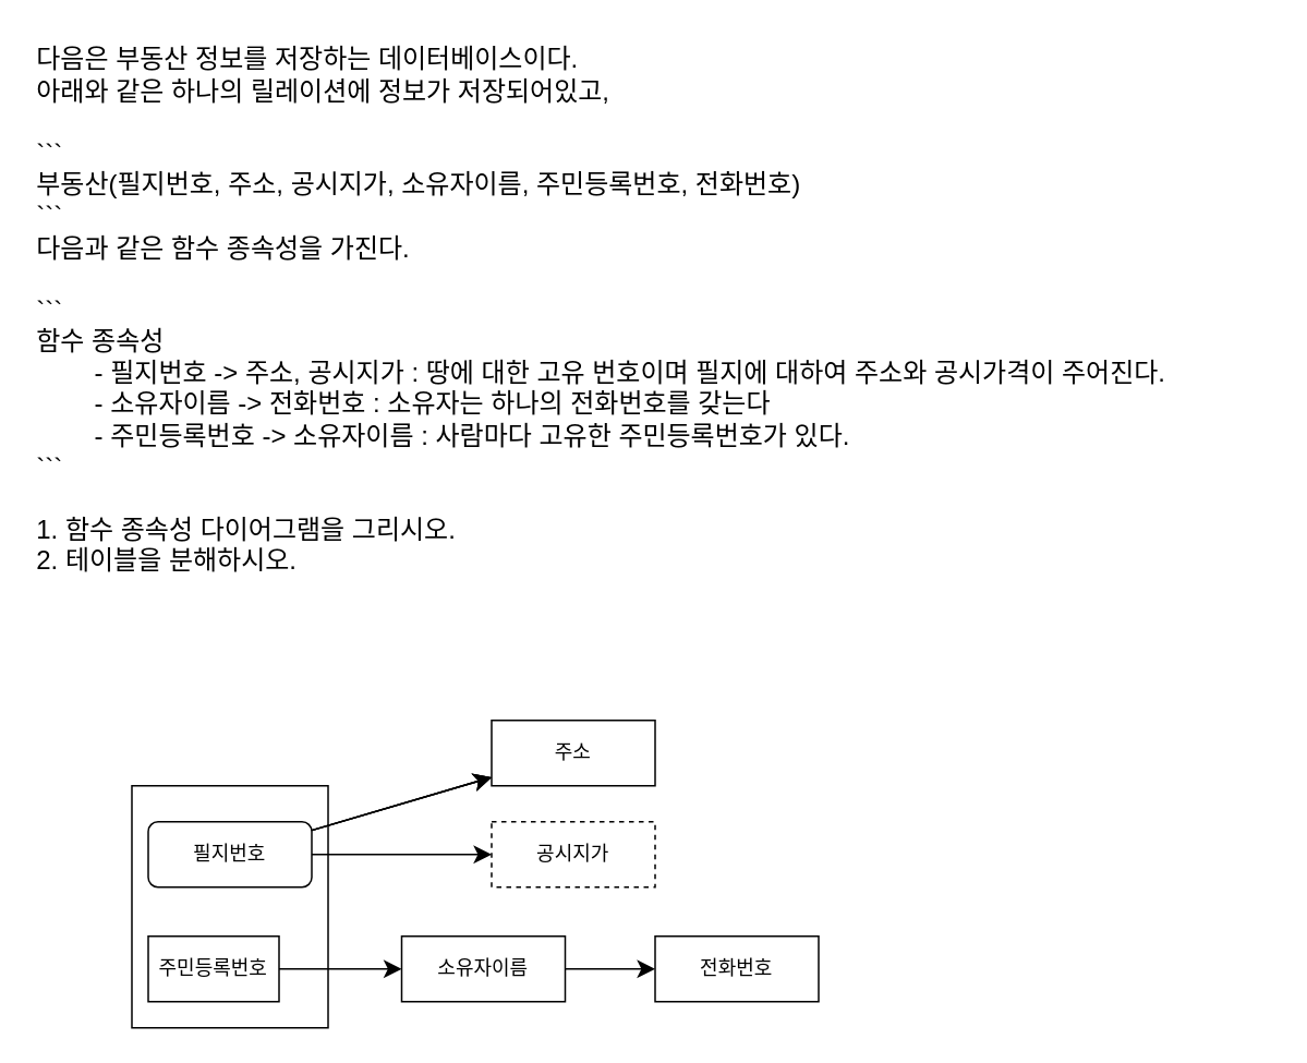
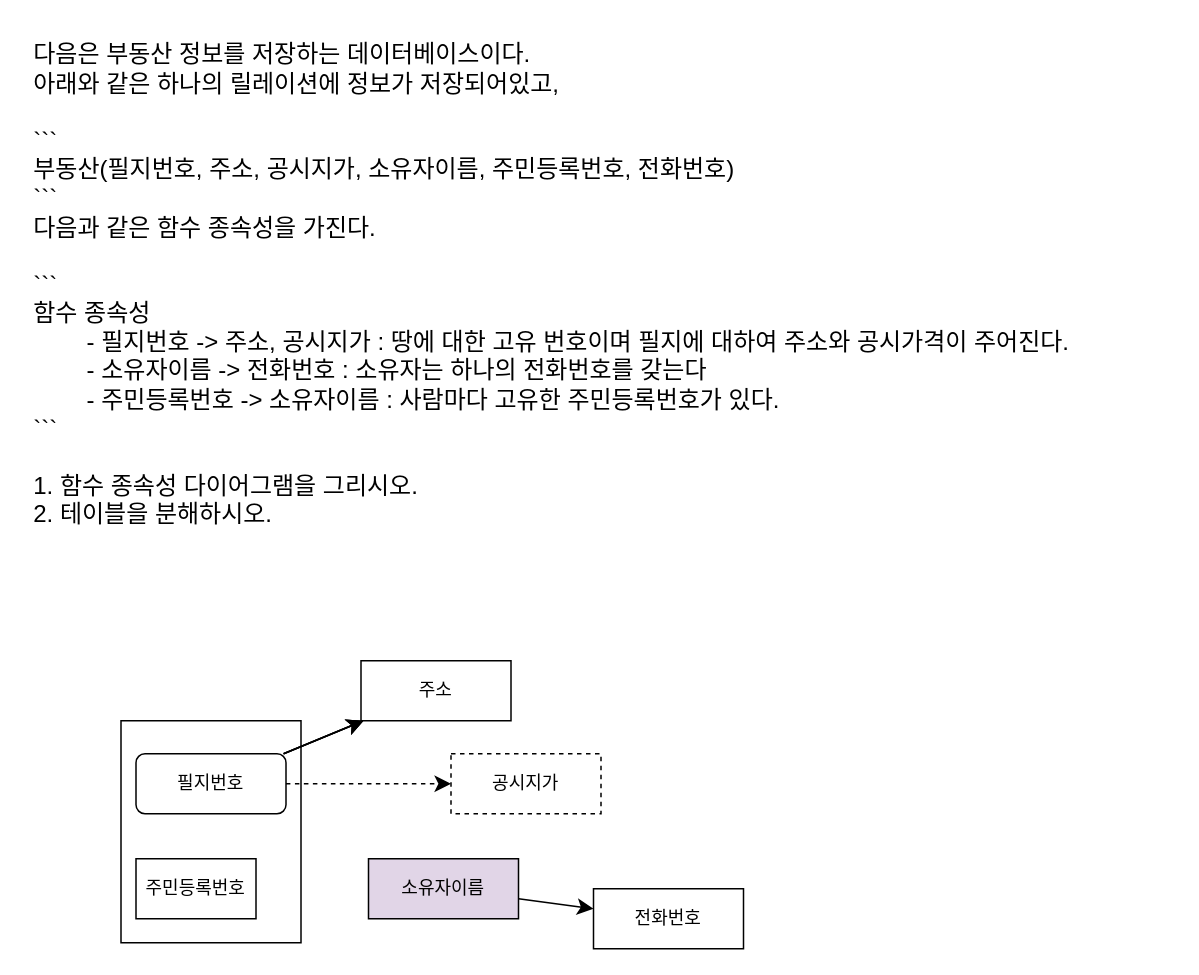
- <mxCell id="13" value="주소" style="whiteSpace=wrap;html=1;align=center;" vertex="1" parent="1"><mxGeometry x="300" y="440" width="100" height="40" as="geometry" /></mxCell>
+ <mxCell id="13" value="주소" style="whiteSpace=wrap;html=1;align=center;" vertex="1" parent="1"><mxGeometry x="240" y="440" width="100" height="40" as="geometry" /></mxCell>
- <mxCell id="11" value="" style="edgeStyle=none;curved=1;rounded=0;orthogonalLoop=1;jettySize=auto;html=1;fontSize=12;startSize=8;endSize=8;" edge="1" parent="1" source="12" target="14"><mxGeometry relative="1" as="geometry" /></mxCell>
+ <mxCell id="11" value="" style="edgeStyle=none;curved=1;rounded=0;orthogonalLoop=1;jettySize=auto;html=1;fontSize=12;startSize=8;endSize=8;dashed=1;" edge="1" parent="1" source="12" target="14"><mxGeometry relative="1" as="geometry" /></mxCell>
- <mxCell id="6" value="" style="edgeStyle=none;curved=1;rounded=0;orthogonalLoop=1;jettySize=auto;html=1;fontSize=12;startSize=8;endSize=8;" edge="1" parent="1" source="7" target="5"><mxGeometry relative="1" as="geometry" /></mxCell>
- <mxCell id="5" value="소유자이름" style="whiteSpace=wrap;html=1;align=center;" vertex="1" parent="1"><mxGeometry x="245" y="572" width="100" height="40" as="geometry" /></mxCell>
+ <mxCell id="5" value="소유자이름" style="whiteSpace=wrap;html=1;align=center;fillColor=#e1d5e7;" vertex="1" parent="1"><mxGeometry x="245" y="572" width="100" height="40" as="geometry" /></mxCell>
- <mxCell id="15" value="전화번호" style="whiteSpace=wrap;html=1;align=center;" vertex="1" parent="1"><mxGeometry x="400" y="572" width="100" height="40" as="geometry" /></mxCell>
+ <mxCell id="15" value="전화번호" style="whiteSpace=wrap;html=1;align=center;" vertex="1" parent="1"><mxGeometry x="395" y="592" width="100" height="40" as="geometry" /></mxCell>
